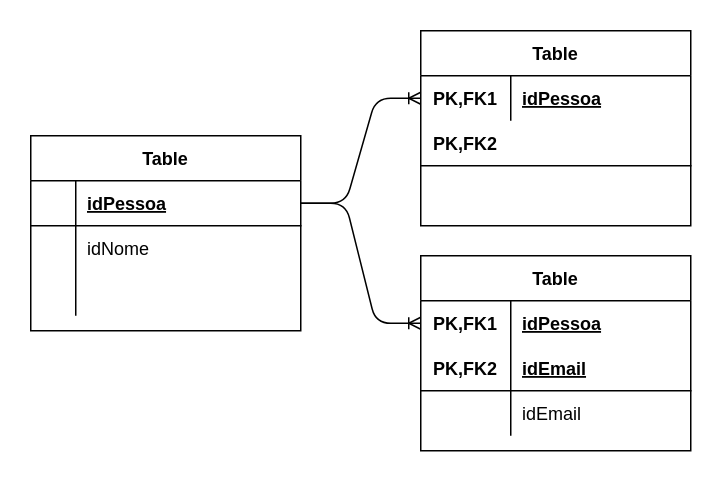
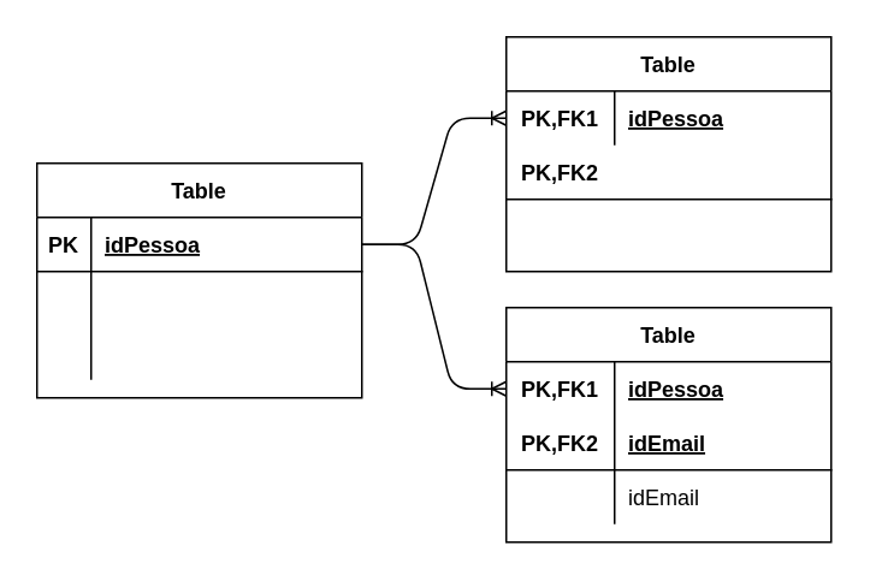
+ <mxCell id="4" value="PK" style="shape=partialRectangle;connectable=0;fillColor=none;top=0;left=0;bottom=0;right=0;fontStyle=1;overflow=hidden;" vertex="1" parent="3"><mxGeometry width="30" height="30" as="geometry" /></mxCell>
- <mxCell id="8" value="idNome" style="shape=partialRectangle;connectable=0;fillColor=none;top=0;left=0;bottom=0;right=0;align=left;spacingLeft=6;overflow=hidden;" vertex="1" parent="6"><mxGeometry x="30" width="150" height="30" as="geometry" /></mxCell>
